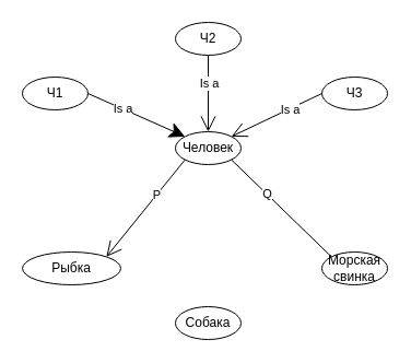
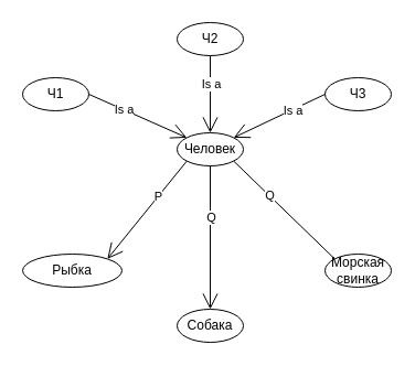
- <mxCell id="9" value="" style="endArrow=classic;endFill=1;endSize=12;html=1;rounded=0;exitX=1;exitY=0.5;exitDx=0;exitDy=0;entryX=0;entryY=0;entryDx=0;entryDy=0;" edge="1" parent="1" source="6" target="2"><mxGeometry width="160" relative="1" as="geometry"><mxPoint x="120" y="40" as="sourcePoint" /><mxPoint x="280" y="40" as="targetPoint" /></mxGeometry></mxCell>
+ <mxCell id="9" value="" style="endArrow=open;endFill=1;endSize=12;html=1;rounded=0;exitX=1;exitY=0.5;exitDx=0;exitDy=0;entryX=0;entryY=0;entryDx=0;entryDy=0;" edge="1" parent="1" source="6" target="2"><mxGeometry width="160" relative="1" as="geometry"><mxPoint x="120" y="40" as="sourcePoint" /><mxPoint x="280" y="40" as="targetPoint" /></mxGeometry></mxCell>
+ <mxCell id="17" value="" style="endArrow=open;endFill=1;endSize=12;html=1;rounded=0;exitX=0.5;exitY=1;exitDx=0;exitDy=0;entryX=0.5;entryY=0;entryDx=0;entryDy=0;" edge="1" parent="1" source="2" target="5"><mxGeometry width="160" relative="1" as="geometry"><mxPoint x="248" y="175" as="sourcePoint" /><mxPoint x="150" y="263" as="targetPoint" /></mxGeometry></mxCell>
+ <mxCell id="18" value="Q" style="edgeLabel;html=1;align=center;verticalAlign=middle;resizable=0;points=[];" vertex="1" connectable="0" parent="17"><mxGeometry x="-0.29" relative="1" as="geometry"><mxPoint as="offset" /></mxGeometry></mxCell>
